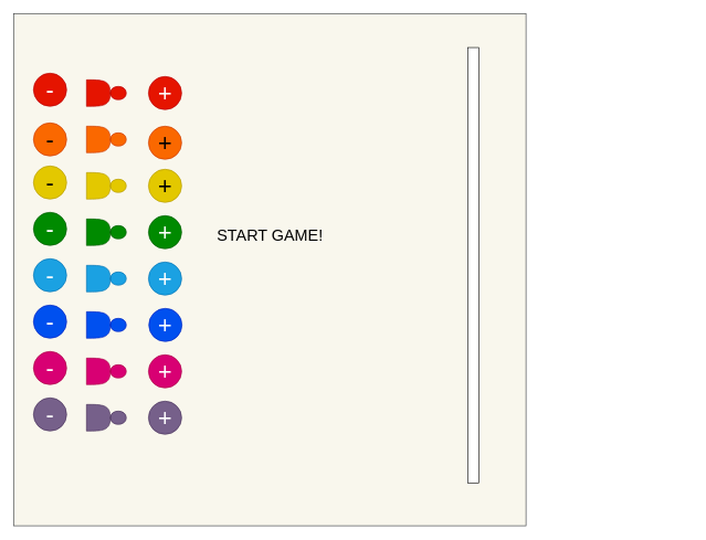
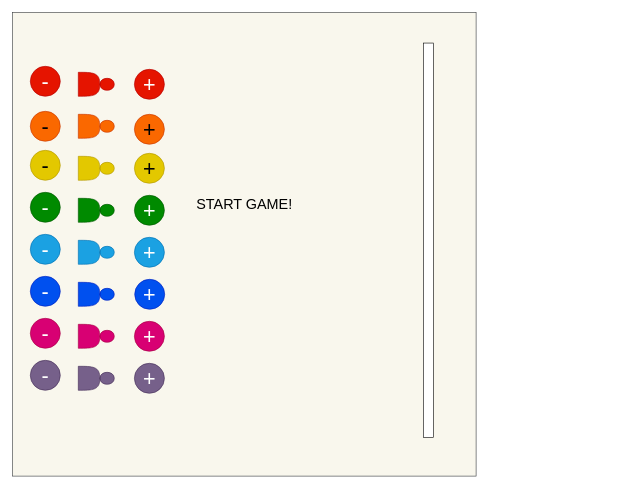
- <mxCell id="28" value="&lt;font color=&quot;#000000&quot; style=&quot;font-size: 24px&quot;&gt;START GAME!&lt;/font&gt;" style="rounded=0;whiteSpace=wrap;html=1;fontSize=36;fillColor=none;gradientColor=none;strokeColor=none;" vertex="1" parent="1"><mxGeometry x="281.5" y="310" width="250" height="80" as="geometry" /></mxCell>
+ <mxCell id="28" value="&lt;font color=&quot;#000000&quot; style=&quot;font-size: 24px&quot;&gt;START GAME!&lt;/font&gt;" style="rounded=0;whiteSpace=wrap;html=1;fontSize=36;fillColor=none;gradientColor=none;strokeColor=none;" vertex="1" parent="1"><mxGeometry x="281.5" y="295" width="250" height="80" as="geometry" /></mxCell>
